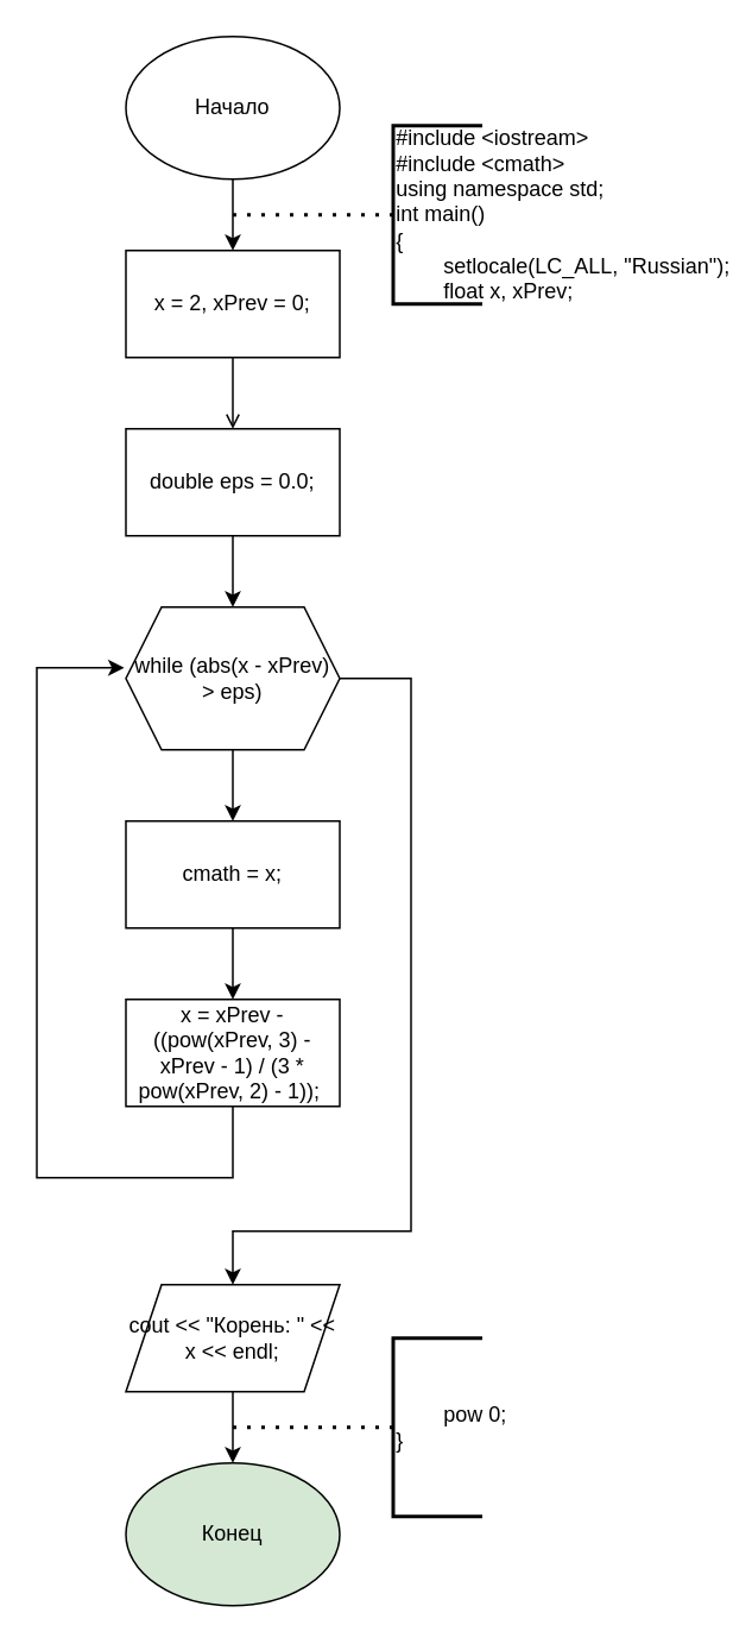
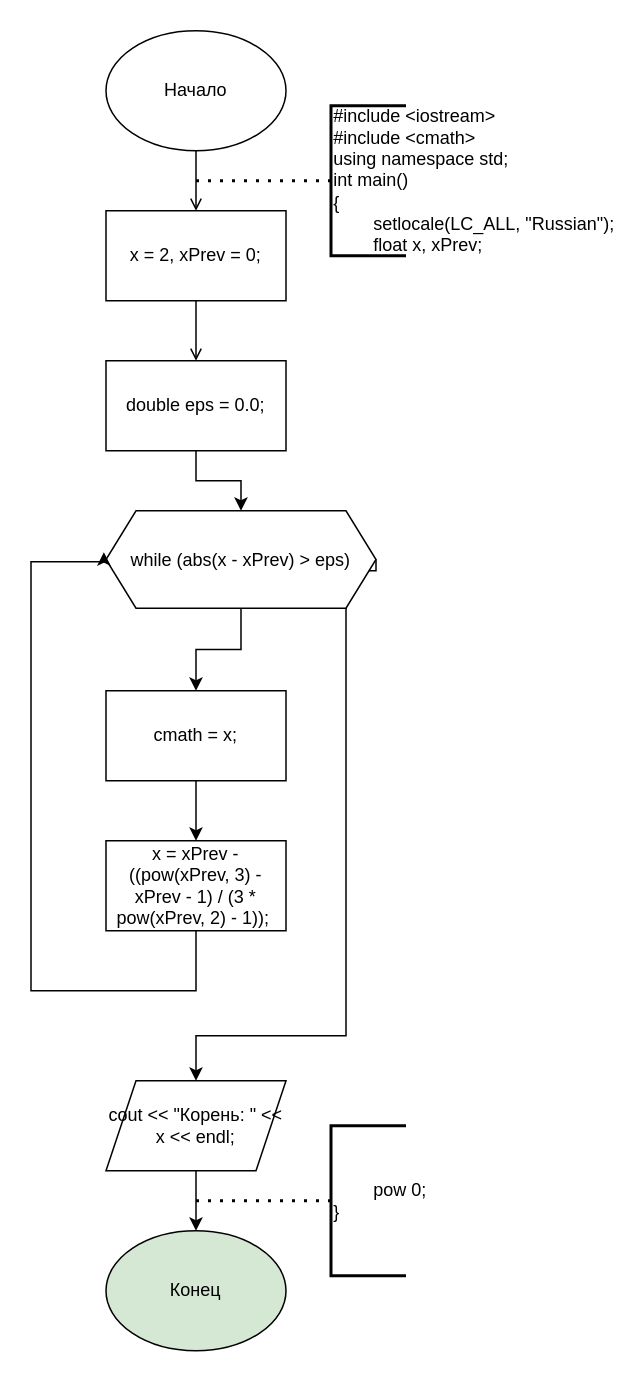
- <mxCell id="2" style="edgeStyle=orthogonalEdgeStyle;rounded=0;orthogonalLoop=1;jettySize=auto;html=1;exitX=0.5;exitY=1;exitDx=0;exitDy=0;entryX=0.5;entryY=0;entryDx=0;entryDy=0;" edge="1" parent="1" source="3" target="5"><mxGeometry relative="1" as="geometry" /></mxCell>
+ <mxCell id="2" style="edgeStyle=orthogonalEdgeStyle;rounded=0;orthogonalLoop=1;jettySize=auto;html=1;exitX=0.5;exitY=1;exitDx=0;exitDy=0;entryX=0.5;entryY=0;entryDx=0;entryDy=0;endArrow=open;" edge="1" parent="1" source="3" target="5"><mxGeometry relative="1" as="geometry" /></mxCell>
- <mxCell id="12" value="while (abs(x - xPrev) &amp;gt; eps)" style="shape=hexagon;perimeter=hexagonPerimeter2;whiteSpace=wrap;html=1;fixedSize=1;" vertex="1" parent="1"><mxGeometry x="70" y="340" width="120" height="80" as="geometry" /></mxCell>
+ <mxCell id="12" value="while (abs(x - xPrev) &amp;gt; eps)" style="shape=hexagon;perimeter=hexagonPerimeter2;whiteSpace=wrap;html=1;fixedSize=1;" vertex="1" parent="1"><mxGeometry x="70" y="340" width="180" height="65" as="geometry" /></mxCell>
